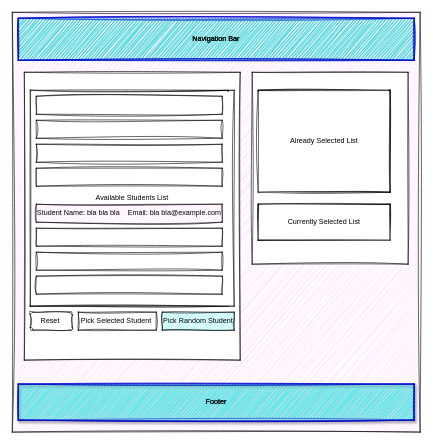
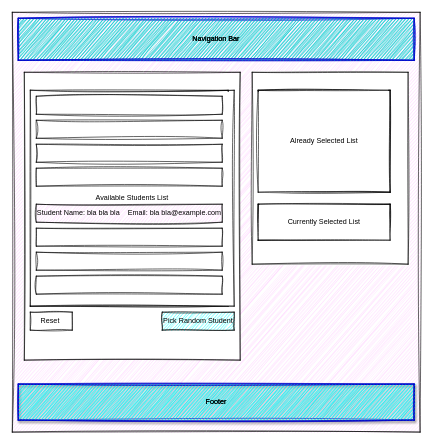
- <mxCell id="55" value="Reset&amp;nbsp;" style="whiteSpace=wrap;html=1;sketch=1;curveFitting=1;jiggle=2;rounded=1;" parent="49" vertex="1"><mxGeometry x="50" y="520" width="70" height="30" as="geometry" /></mxCell>
+ <mxCell id="55" value="Reset&amp;nbsp;" style="rounded=0;whiteSpace=wrap;html=1;sketch=1;curveFitting=1;jiggle=2;" parent="49" vertex="1"><mxGeometry x="50" y="520" width="70" height="30" as="geometry" /></mxCell>
- <mxCell id="65" value="Pick Selected Student&amp;nbsp;" style="rounded=0;whiteSpace=wrap;html=1;sketch=1;curveFitting=1;jiggle=2;" parent="49" vertex="1"><mxGeometry x="130" y="520" width="130" height="30" as="geometry" /></mxCell>
